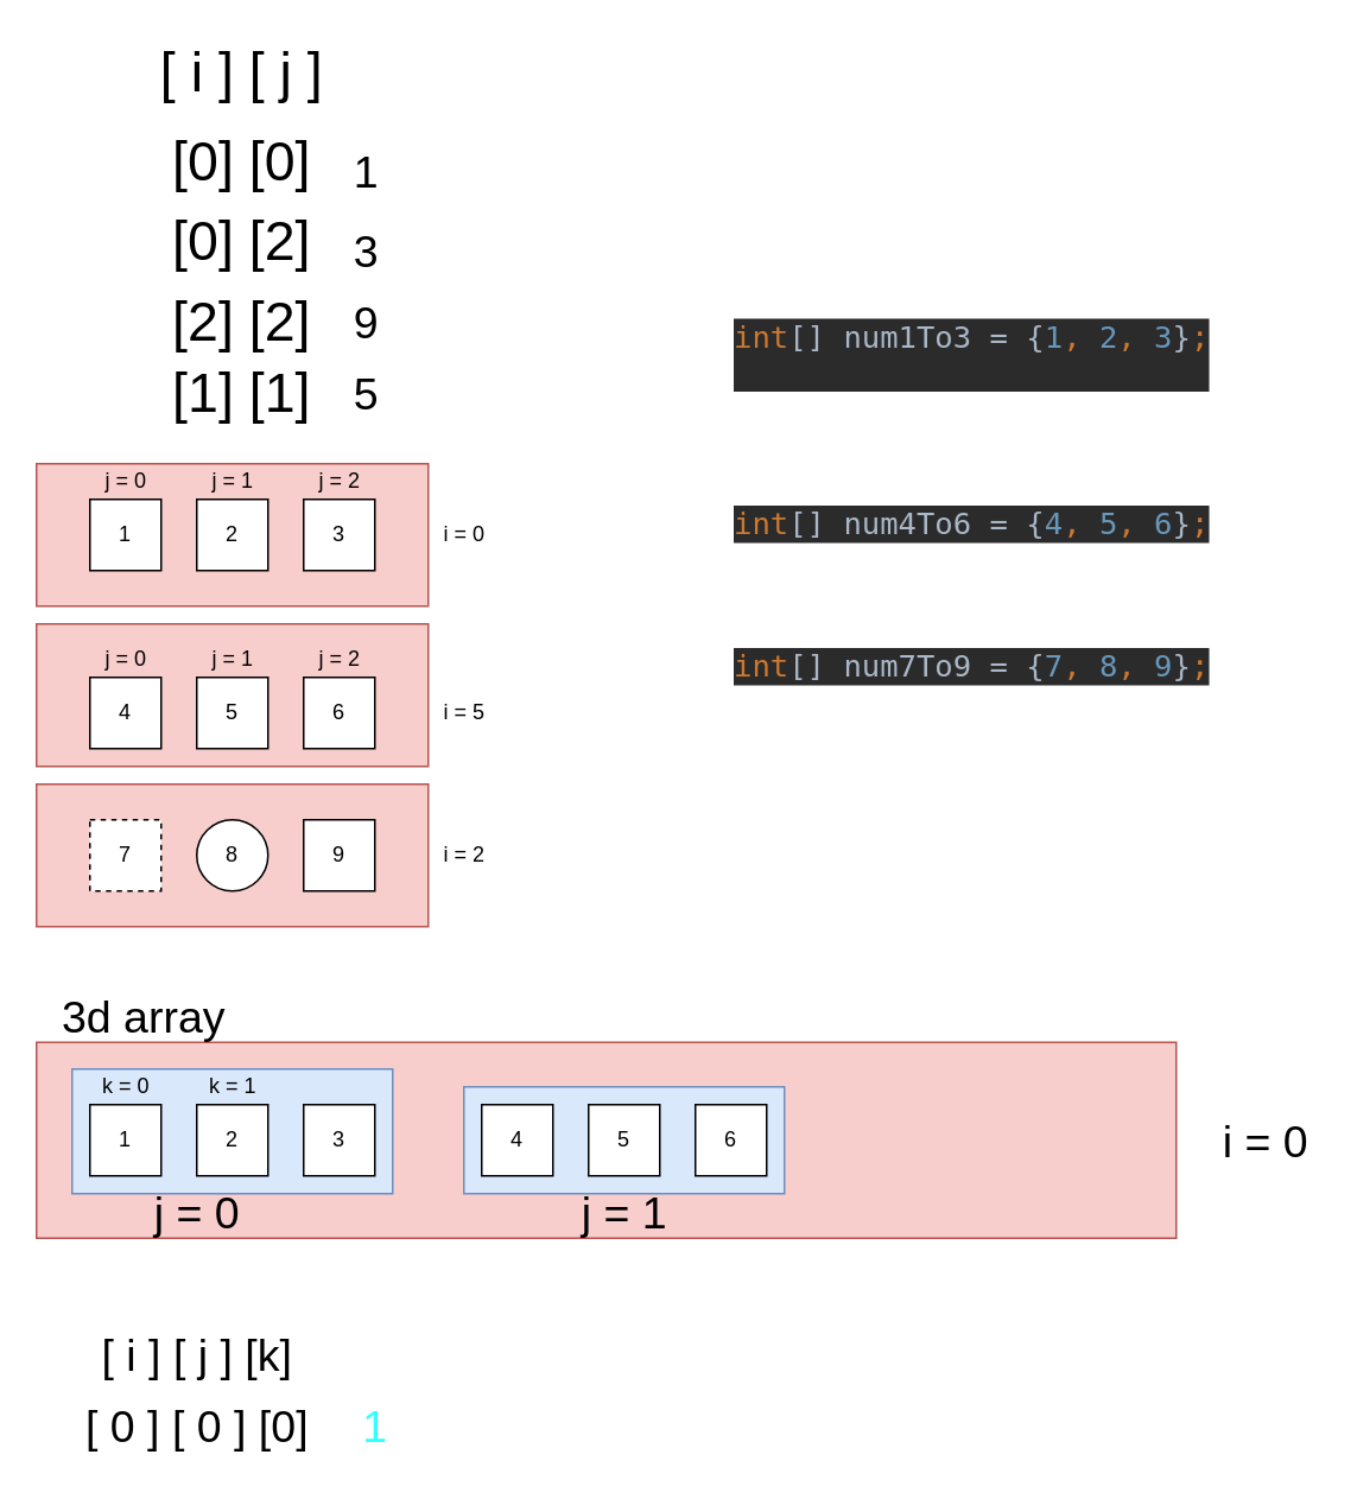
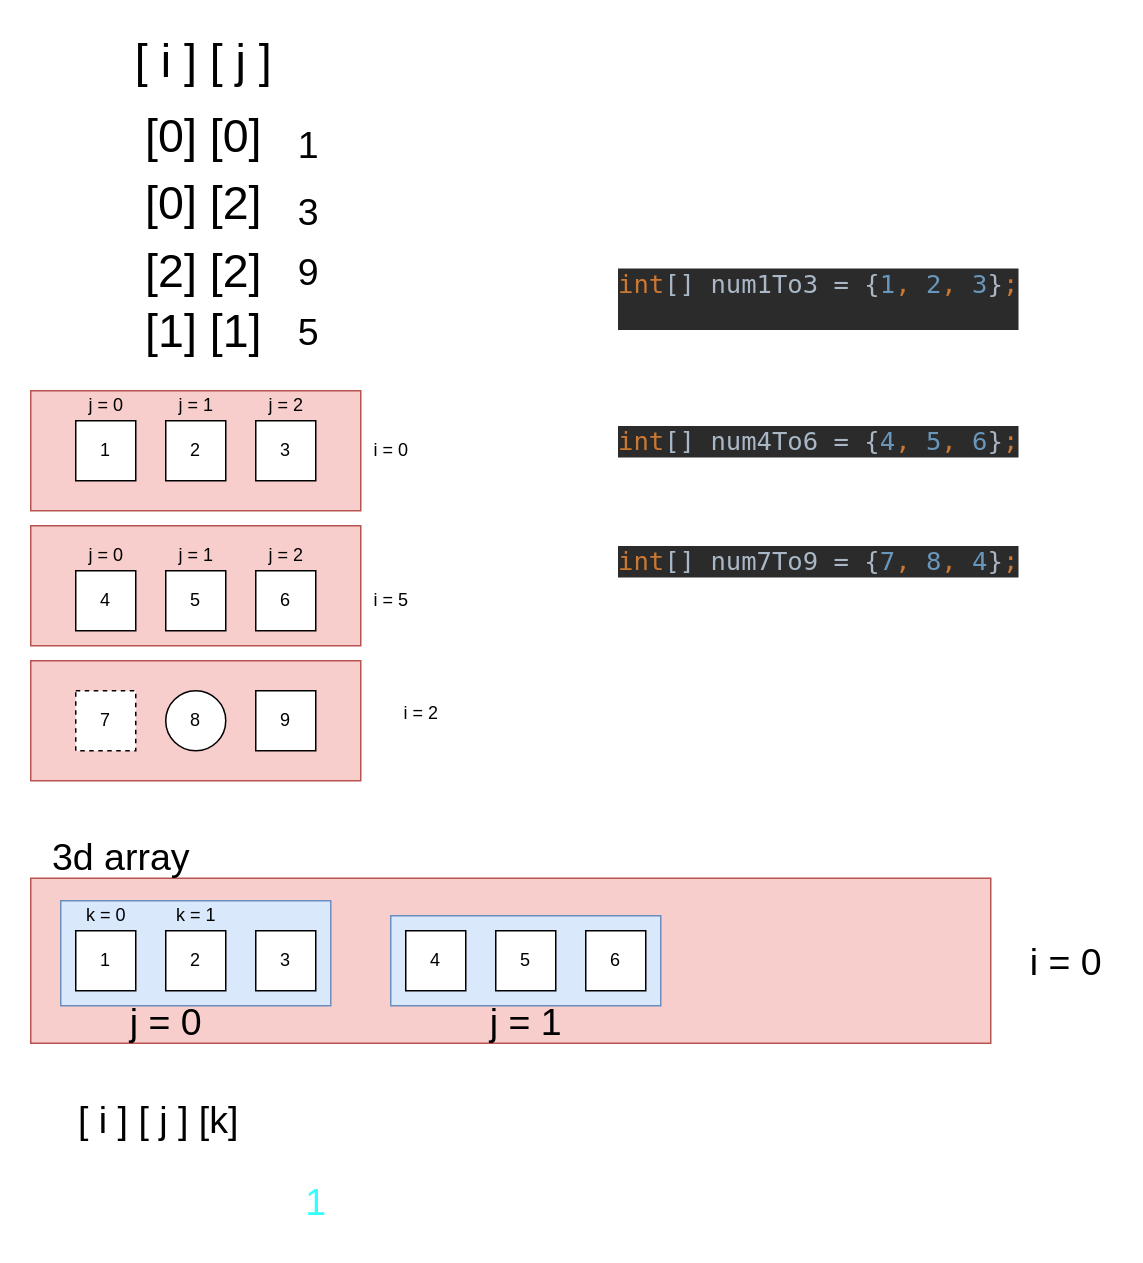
- <mxCell id="28" value="&lt;meta charset=&quot;utf-8&quot;&gt;&lt;pre style=&quot;font-style: normal ; font-weight: 400 ; letter-spacing: normal ; text-align: left ; text-indent: 0px ; text-transform: none ; word-spacing: 0px ; background-color: rgb(43 , 43 , 43) ; color: rgb(169 , 183 , 198) ; font-family: &amp;quot;jetbrains mono&amp;quot; , monospace ; font-size: 12.8pt&quot;&gt;&lt;span style=&quot;color: rgb(204 , 120 , 50)&quot;&gt;int&lt;/span&gt;[] num7To9 = {&lt;span style=&quot;color: rgb(104 , 151 , 187)&quot;&gt;7&lt;/span&gt;&lt;span style=&quot;color: rgb(204 , 120 , 50)&quot;&gt;, &lt;/span&gt;&lt;span style=&quot;color: rgb(104 , 151 , 187)&quot;&gt;8&lt;/span&gt;&lt;span style=&quot;color: rgb(204 , 120 , 50)&quot;&gt;, &lt;/span&gt;&lt;span style=&quot;color: rgb(104 , 151 , 187)&quot;&gt;9&lt;/span&gt;}&lt;span style=&quot;color: rgb(204 , 120 , 50)&quot;&gt;;&lt;/span&gt;&lt;/pre&gt;" style="text;whiteSpace=wrap;html=1;" vertex="1" parent="1"><mxGeometry x="410" y="340" width="290" height="60" as="geometry" /></mxCell>
+ <mxCell id="28" value="&lt;meta charset=&quot;utf-8&quot;&gt;&lt;pre style=&quot;font-style: normal ; font-weight: 400 ; letter-spacing: normal ; text-align: left ; text-indent: 0px ; text-transform: none ; word-spacing: 0px ; background-color: rgb(43 , 43 , 43) ; color: rgb(169 , 183 , 198) ; font-family: &amp;quot;jetbrains mono&amp;quot; , monospace ; font-size: 12.8pt&quot;&gt;&lt;span style=&quot;color: rgb(204 , 120 , 50)&quot;&gt;int&lt;/span&gt;[] num7To9 = {&lt;span style=&quot;color: rgb(104 , 151 , 187)&quot;&gt;7&lt;/span&gt;&lt;span style=&quot;color: rgb(204 , 120 , 50)&quot;&gt;, &lt;/span&gt;&lt;span style=&quot;color: rgb(104 , 151 , 187)&quot;&gt;8&lt;/span&gt;&lt;span style=&quot;color: rgb(204 , 120 , 50)&quot;&gt;, &lt;/span&gt;&lt;span style=&quot;color: rgb(104 , 151 , 187)&quot;&gt;4&lt;/span&gt;}&lt;span style=&quot;color: rgb(204 , 120 , 50)&quot;&gt;;&lt;/span&gt;&lt;/pre&gt;" style="text;whiteSpace=wrap;html=1;" vertex="1" parent="1"><mxGeometry x="410" y="340" width="290" height="60" as="geometry" /></mxCell>
- <mxCell id="19" value="i = 2" style="text;html=1;align=center;verticalAlign=middle;resizable=0;points=[];autosize=1;" vertex="1" parent="1"><mxGeometry x="240" y="470" width="40" height="20" as="geometry" /></mxCell>
+ <mxCell id="19" value="i = 2" style="text;html=1;align=center;verticalAlign=middle;resizable=0;points=[];autosize=1;" vertex="1" parent="1"><mxGeometry x="260" y="465" width="40" height="20" as="geometry" /></mxCell>
- <mxCell id="52" value="&lt;font color=&quot;#000000&quot;&gt;[ i ] [ j ] [k]&lt;/font&gt;" style="text;html=1;align=center;verticalAlign=middle;resizable=0;points=[];autosize=1;fontSize=25;fontColor=#33FFFF;" vertex="1" parent="1"><mxGeometry x="50" y="740" width="120" height="40" as="geometry" /></mxCell>
+ <mxCell id="52" value="&lt;font color=&quot;#000000&quot;&gt;[ i ] [ j ] [k]&lt;/font&gt;" style="text;html=1;align=center;verticalAlign=middle;resizable=0;points=[];autosize=1;fontSize=25;fontColor=#33FFFF;" vertex="1" parent="1"><mxGeometry x="45" y="725" width="120" height="40" as="geometry" /></mxCell>
- <mxCell id="53" value="&lt;font color=&quot;#000000&quot;&gt;[ 0 ] [ 0 ] [0]&lt;/font&gt;" style="text;html=1;align=center;verticalAlign=middle;resizable=0;points=[];autosize=1;fontSize=25;fontColor=#33FFFF;" vertex="1" parent="1"><mxGeometry x="40" y="780" width="140" height="40" as="geometry" /></mxCell>
